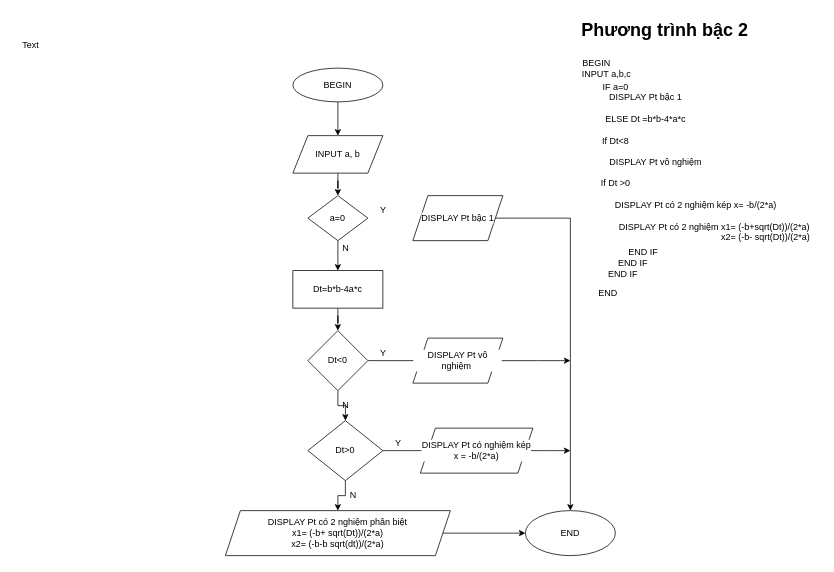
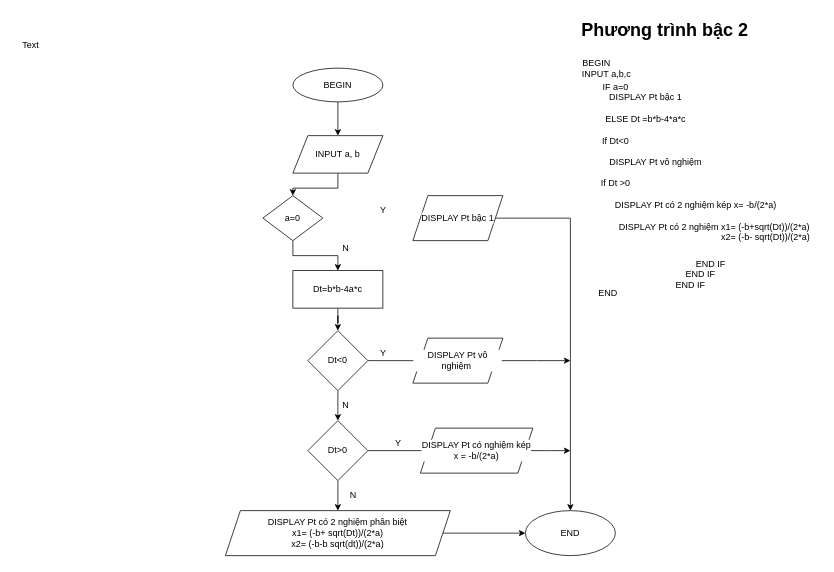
- <mxCell id="33" value="IF a=0&lt;br&gt;&lt;span style=&quot;white-space: pre&quot;&gt;&#09;&lt;span style=&quot;white-space: pre&quot;&gt;&#09;&lt;/span&gt;&lt;span style=&quot;white-space: pre&quot;&gt;&#09;&lt;/span&gt;&lt;/span&gt;DISPLAY Pt bậc 1&lt;br&gt;&lt;br&gt;&lt;span style=&quot;white-space: pre&quot;&gt;&#09;&lt;/span&gt;&lt;span style=&quot;white-space: pre&quot;&gt;&#09;&lt;/span&gt;&lt;span style=&quot;white-space: pre&quot;&gt;&#09;&lt;/span&gt;ELSE Dt =b*b-4*a*c&lt;br&gt;&lt;br&gt;If Dt&amp;lt;8&lt;br&gt;&lt;br&gt;&lt;span style=&quot;white-space: pre&quot;&gt;&#09;&lt;/span&gt;&lt;span style=&quot;white-space: pre&quot;&gt;&#09;&lt;/span&gt;&lt;span style=&quot;white-space: pre&quot;&gt;&#09;&lt;/span&gt;&lt;span style=&quot;white-space: pre&quot;&gt;&#09;&lt;/span&gt;DISPLAY Pt vô nghiệm&lt;br&gt;&lt;br&gt;If Dt &amp;gt;0&lt;br&gt;&lt;br&gt;&lt;span style=&quot;white-space: pre&quot;&gt;&#09;&lt;/span&gt;&lt;span style=&quot;white-space: pre&quot;&gt;&#09;&lt;/span&gt;&lt;span style=&quot;white-space: pre&quot;&gt;&#09;&lt;/span&gt;&lt;span style=&quot;white-space: pre&quot;&gt;&#09;&lt;/span&gt;&lt;span style=&quot;white-space: pre&quot;&gt;&#09;&lt;/span&gt;&lt;span style=&quot;white-space: pre&quot;&gt;&#09;&lt;/span&gt;&lt;span style=&quot;white-space: pre&quot;&gt;&#09;&lt;span style=&quot;white-space: pre&quot;&gt;&#09;&lt;/span&gt;&lt;/span&gt;DISPLAY Pt có 2 nghiệm kép x= -b/(2*a)&lt;br&gt;&lt;br&gt;&lt;span style=&quot;white-space: pre&quot;&gt;&#09;&lt;/span&gt;&lt;span style=&quot;white-space: pre&quot;&gt;&#09;&lt;/span&gt;&lt;span style=&quot;white-space: pre&quot;&gt;&#09;&lt;/span&gt;&lt;span style=&quot;white-space: pre&quot;&gt;&#09;&lt;/span&gt;&lt;span style=&quot;white-space: pre&quot;&gt;&#09;&lt;/span&gt;&lt;span style=&quot;white-space: pre&quot;&gt;&#09;&lt;/span&gt;&lt;span style=&quot;white-space: pre&quot;&gt;&#09;&lt;/span&gt;&lt;span style=&quot;white-space: pre&quot;&gt;&#09;&lt;/span&gt;&lt;span style=&quot;white-space: pre&quot;&gt;&#09;&lt;/span&gt;&lt;span style=&quot;white-space: pre&quot;&gt;&#09;&lt;/span&gt;DISPLAY Pt có 2 nghiệm x1= (-b+sqrt(Dt))/(2*a)&amp;nbsp;&lt;br&gt;&lt;span style=&quot;white-space: pre&quot;&gt;&#09;&lt;/span&gt;&lt;span style=&quot;white-space: pre&quot;&gt;&#09;&lt;/span&gt;&lt;span style=&quot;white-space: pre&quot;&gt;&#09;&lt;/span&gt;&lt;span style=&quot;white-space: pre&quot;&gt;&#09;&lt;/span&gt;&lt;span style=&quot;white-space: pre&quot;&gt;&#09;&lt;/span&gt;&lt;span style=&quot;white-space: pre&quot;&gt;&#09;&lt;/span&gt;&lt;span style=&quot;white-space: pre&quot;&gt;&#09;&lt;/span&gt;&lt;span style=&quot;white-space: pre&quot;&gt;&#09;&lt;/span&gt;&lt;span style=&quot;white-space: pre&quot;&gt;&#09;&lt;/span&gt;&lt;span style=&quot;white-space: pre&quot;&gt;&#09;&lt;/span&gt;&lt;span style=&quot;white-space: pre&quot;&gt;&#09;&lt;/span&gt;&lt;span style=&quot;white-space: pre&quot;&gt;&#09;&lt;/span&gt;&lt;span style=&quot;white-space: pre&quot;&gt;&#09;&lt;span style=&quot;white-space: pre&quot;&gt;&#09;&lt;/span&gt;&lt;span style=&quot;white-space: pre&quot;&gt;&#09;&lt;/span&gt;&lt;/span&gt;x2= (-b- sqrt(Dt))/(2*a)" style="text;html=1;align=center;verticalAlign=middle;resizable=0;points=[];autosize=1;strokeColor=none;fillColor=none;fontColor=default;" parent="1" vertex="1"><mxGeometry x="550" y="105" width="540" height="220" as="geometry" /></mxCell>
+ <mxCell id="33" value="IF a=0&lt;br&gt;&lt;span style=&quot;white-space: pre&quot;&gt;&#09;&lt;span style=&quot;white-space: pre&quot;&gt;&#09;&lt;/span&gt;&lt;span style=&quot;white-space: pre&quot;&gt;&#09;&lt;/span&gt;&lt;/span&gt;DISPLAY Pt bậc 1&lt;br&gt;&lt;br&gt;&lt;span style=&quot;white-space: pre&quot;&gt;&#09;&lt;/span&gt;&lt;span style=&quot;white-space: pre&quot;&gt;&#09;&lt;/span&gt;&lt;span style=&quot;white-space: pre&quot;&gt;&#09;&lt;/span&gt;ELSE Dt =b*b-4*a*c&lt;br&gt;&lt;br&gt;If Dt&amp;lt;0&lt;br&gt;&lt;br&gt;&lt;span style=&quot;white-space: pre&quot;&gt;&#09;&lt;/span&gt;&lt;span style=&quot;white-space: pre&quot;&gt;&#09;&lt;/span&gt;&lt;span style=&quot;white-space: pre&quot;&gt;&#09;&lt;/span&gt;&lt;span style=&quot;white-space: pre&quot;&gt;&#09;&lt;/span&gt;DISPLAY Pt vô nghiệm&lt;br&gt;&lt;br&gt;If Dt &amp;gt;0&lt;br&gt;&lt;br&gt;&lt;span style=&quot;white-space: pre&quot;&gt;&#09;&lt;/span&gt;&lt;span style=&quot;white-space: pre&quot;&gt;&#09;&lt;/span&gt;&lt;span style=&quot;white-space: pre&quot;&gt;&#09;&lt;/span&gt;&lt;span style=&quot;white-space: pre&quot;&gt;&#09;&lt;/span&gt;&lt;span style=&quot;white-space: pre&quot;&gt;&#09;&lt;/span&gt;&lt;span style=&quot;white-space: pre&quot;&gt;&#09;&lt;/span&gt;&lt;span style=&quot;white-space: pre&quot;&gt;&#09;&lt;span style=&quot;white-space: pre&quot;&gt;&#09;&lt;/span&gt;&lt;/span&gt;DISPLAY Pt có 2 nghiệm kép x= -b/(2*a)&lt;br&gt;&lt;br&gt;&lt;span style=&quot;white-space: pre&quot;&gt;&#09;&lt;/span&gt;&lt;span style=&quot;white-space: pre&quot;&gt;&#09;&lt;/span&gt;&lt;span style=&quot;white-space: pre&quot;&gt;&#09;&lt;/span&gt;&lt;span style=&quot;white-space: pre&quot;&gt;&#09;&lt;/span&gt;&lt;span style=&quot;white-space: pre&quot;&gt;&#09;&lt;/span&gt;&lt;span style=&quot;white-space: pre&quot;&gt;&#09;&lt;/span&gt;&lt;span style=&quot;white-space: pre&quot;&gt;&#09;&lt;/span&gt;&lt;span style=&quot;white-space: pre&quot;&gt;&#09;&lt;/span&gt;&lt;span style=&quot;white-space: pre&quot;&gt;&#09;&lt;/span&gt;&lt;span style=&quot;white-space: pre&quot;&gt;&#09;&lt;/span&gt;DISPLAY Pt có 2 nghiệm x1= (-b+sqrt(Dt))/(2*a)&amp;nbsp;&lt;br&gt;&lt;span style=&quot;white-space: pre&quot;&gt;&#09;&lt;/span&gt;&lt;span style=&quot;white-space: pre&quot;&gt;&#09;&lt;/span&gt;&lt;span style=&quot;white-space: pre&quot;&gt;&#09;&lt;/span&gt;&lt;span style=&quot;white-space: pre&quot;&gt;&#09;&lt;/span&gt;&lt;span style=&quot;white-space: pre&quot;&gt;&#09;&lt;/span&gt;&lt;span style=&quot;white-space: pre&quot;&gt;&#09;&lt;/span&gt;&lt;span style=&quot;white-space: pre&quot;&gt;&#09;&lt;/span&gt;&lt;span style=&quot;white-space: pre&quot;&gt;&#09;&lt;/span&gt;&lt;span style=&quot;white-space: pre&quot;&gt;&#09;&lt;/span&gt;&lt;span style=&quot;white-space: pre&quot;&gt;&#09;&lt;/span&gt;&lt;span style=&quot;white-space: pre&quot;&gt;&#09;&lt;/span&gt;&lt;span style=&quot;white-space: pre&quot;&gt;&#09;&lt;/span&gt;&lt;span style=&quot;white-space: pre&quot;&gt;&#09;&lt;span style=&quot;white-space: pre&quot;&gt;&#09;&lt;/span&gt;&lt;span style=&quot;white-space: pre&quot;&gt;&#09;&lt;/span&gt;&lt;/span&gt;x2= (-b- sqrt(Dt))/(2*a)" style="text;html=1;align=center;verticalAlign=middle;resizable=0;points=[];autosize=1;strokeColor=none;fillColor=none;fontColor=default;" parent="1" vertex="1"><mxGeometry x="550" y="105" width="540" height="220" as="geometry" /></mxCell>
- <mxCell id="7" value="a=0" style="rhombus;whiteSpace=wrap;html=1;labelBackgroundColor=default;fillColor=default;strokeColor=default;fontColor=default;" parent="1" vertex="1"><mxGeometry x="410" y="260" width="80" height="60" as="geometry" /></mxCell>
+ <mxCell id="7" value="a=0" style="rhombus;whiteSpace=wrap;html=1;labelBackgroundColor=default;fillColor=default;strokeColor=default;fontColor=default;" parent="1" vertex="1"><mxGeometry x="350" y="260" width="80" height="60" as="geometry" /></mxCell>
- <mxCell id="34" value="&lt;span style=&quot;white-space: pre&quot;&gt;&#09;&lt;span style=&quot;white-space: pre&quot;&gt;&#09;&lt;/span&gt;&lt;/span&gt;END IF&lt;br&gt;&lt;span style=&quot;white-space: pre&quot;&gt;&#09;&lt;/span&gt;END IF&lt;br&gt;END IF" style="text;html=1;align=center;verticalAlign=middle;resizable=0;points=[];autosize=1;strokeColor=none;fillColor=none;fontColor=default;" parent="1" vertex="1"><mxGeometry x="775" y="325" width="110" height="50" as="geometry" /></mxCell>
+ <mxCell id="34" value="&lt;span style=&quot;white-space: pre&quot;&gt;&#09;&lt;span style=&quot;white-space: pre&quot;&gt;&#09;&lt;/span&gt;&lt;/span&gt;END IF&lt;br&gt;&lt;span style=&quot;white-space: pre&quot;&gt;&#09;&lt;/span&gt;END IF&lt;br&gt;END IF" style="text;html=1;align=center;verticalAlign=middle;resizable=0;points=[];autosize=1;strokeColor=none;fillColor=none;fontColor=default;" parent="1" vertex="1"><mxGeometry x="865" y="340" width="110" height="50" as="geometry" /></mxCell>
- <mxCell id="15" value="Dt&amp;gt;0" style="rhombus;whiteSpace=wrap;html=1;labelBackgroundColor=default;fillColor=default;strokeColor=default;fontColor=default;" parent="1" vertex="1"><mxGeometry x="410" y="560" width="100" height="80" as="geometry" /></mxCell>
+ <mxCell id="15" value="Dt&amp;gt;0" style="rhombus;whiteSpace=wrap;html=1;labelBackgroundColor=default;fillColor=default;strokeColor=default;fontColor=default;" parent="1" vertex="1"><mxGeometry x="410" y="560" width="80" height="80" as="geometry" /></mxCell>
